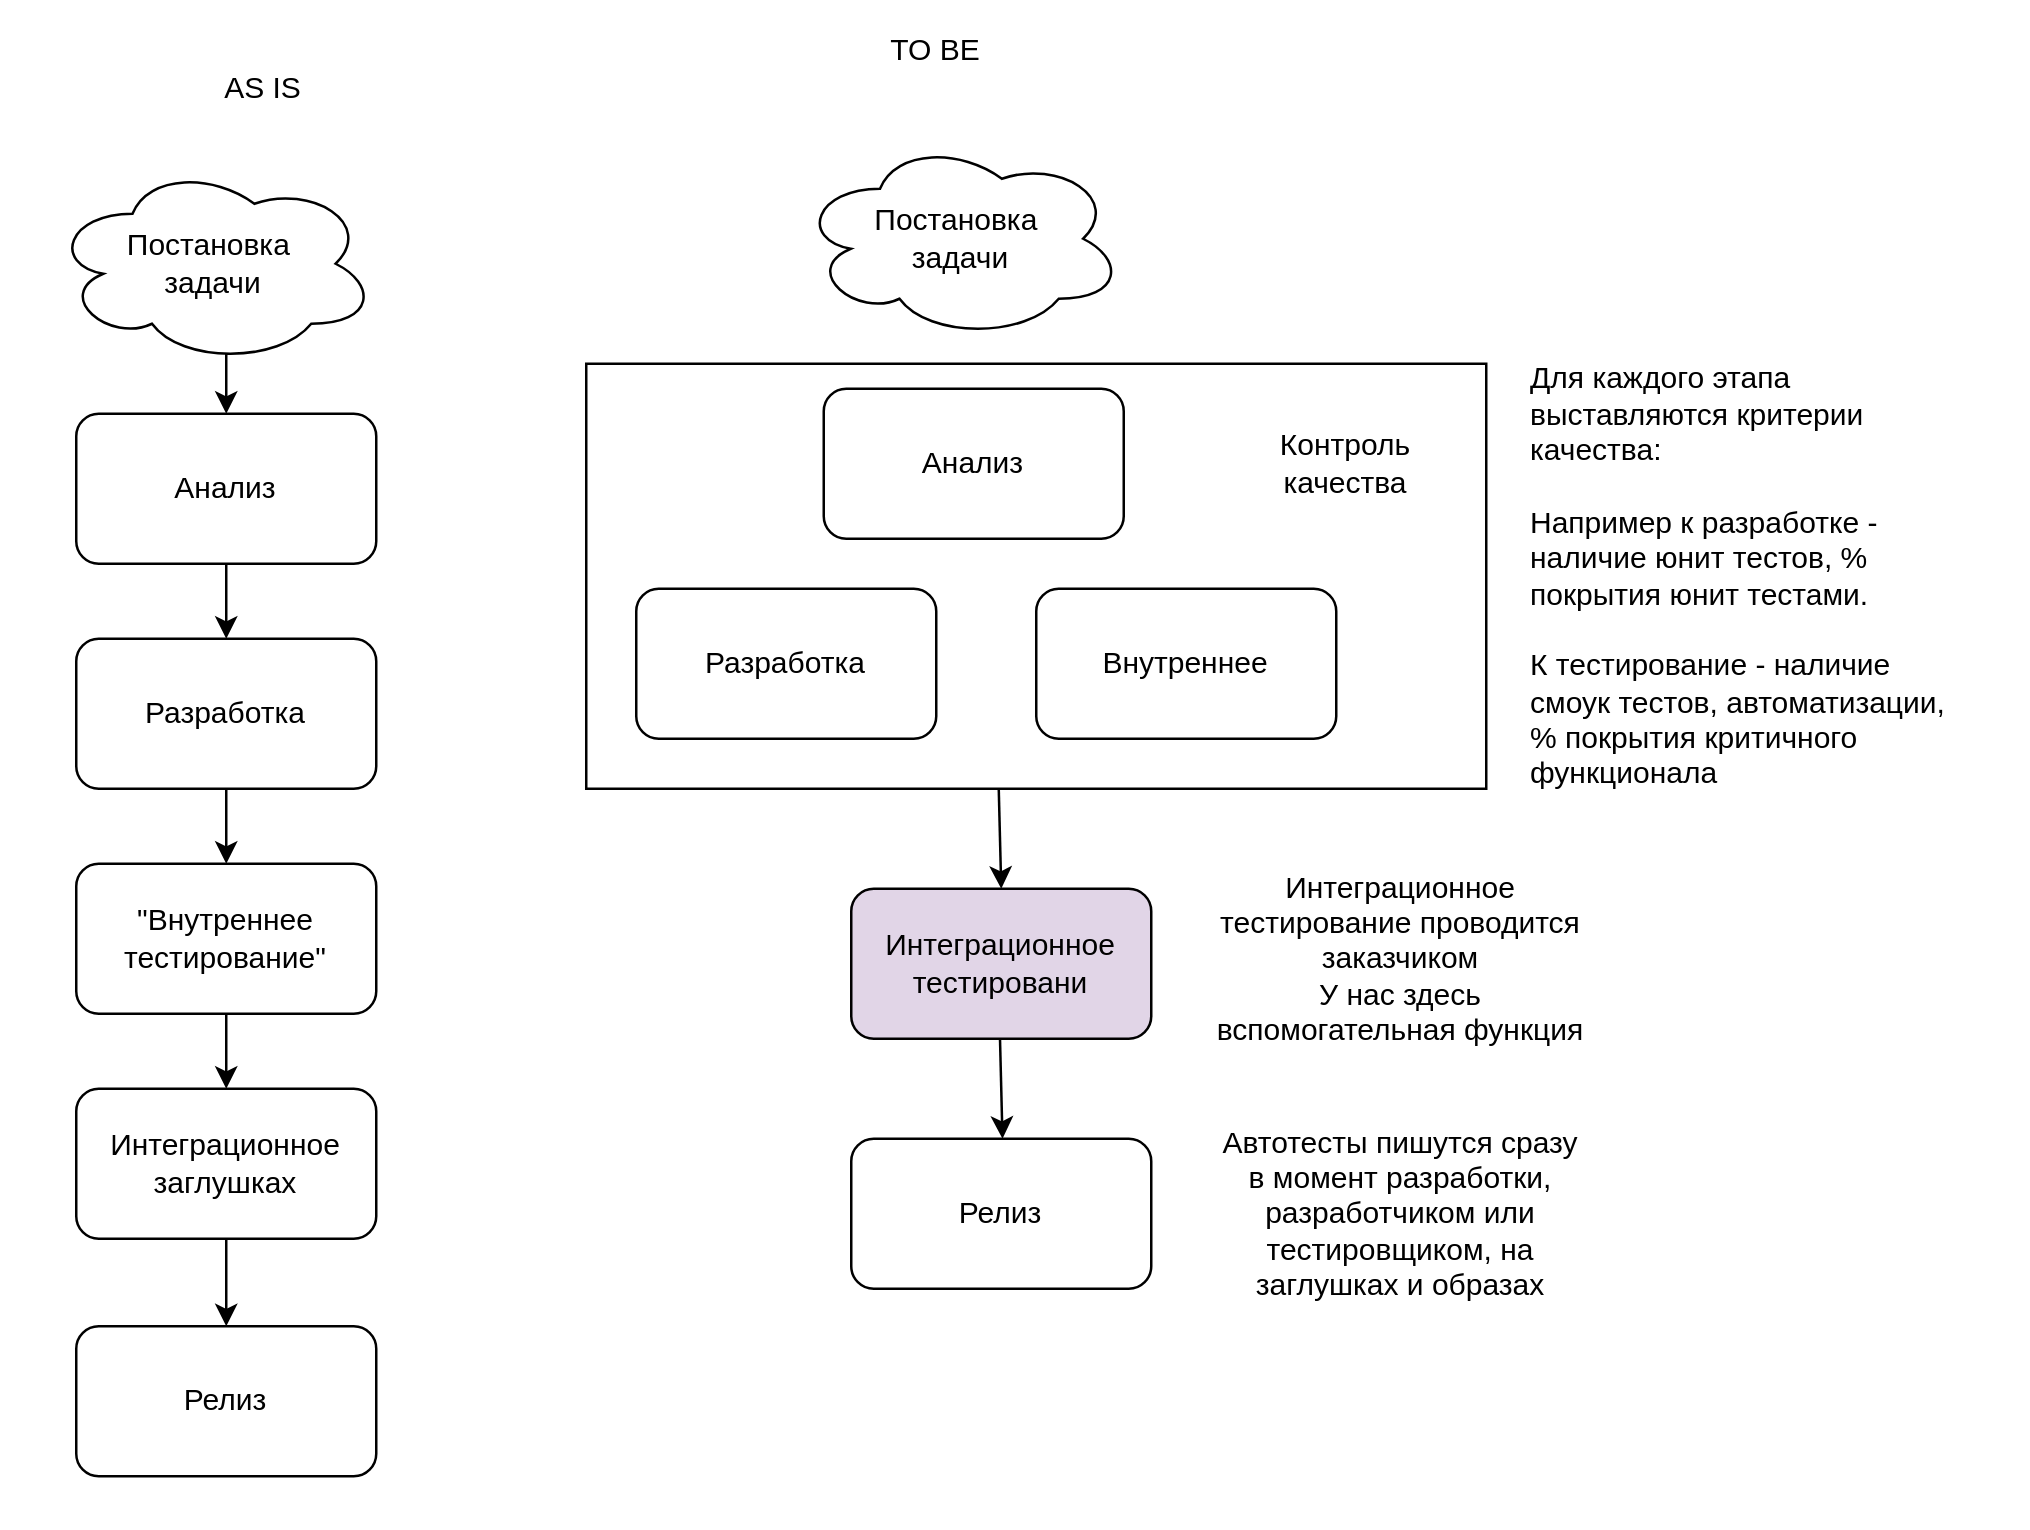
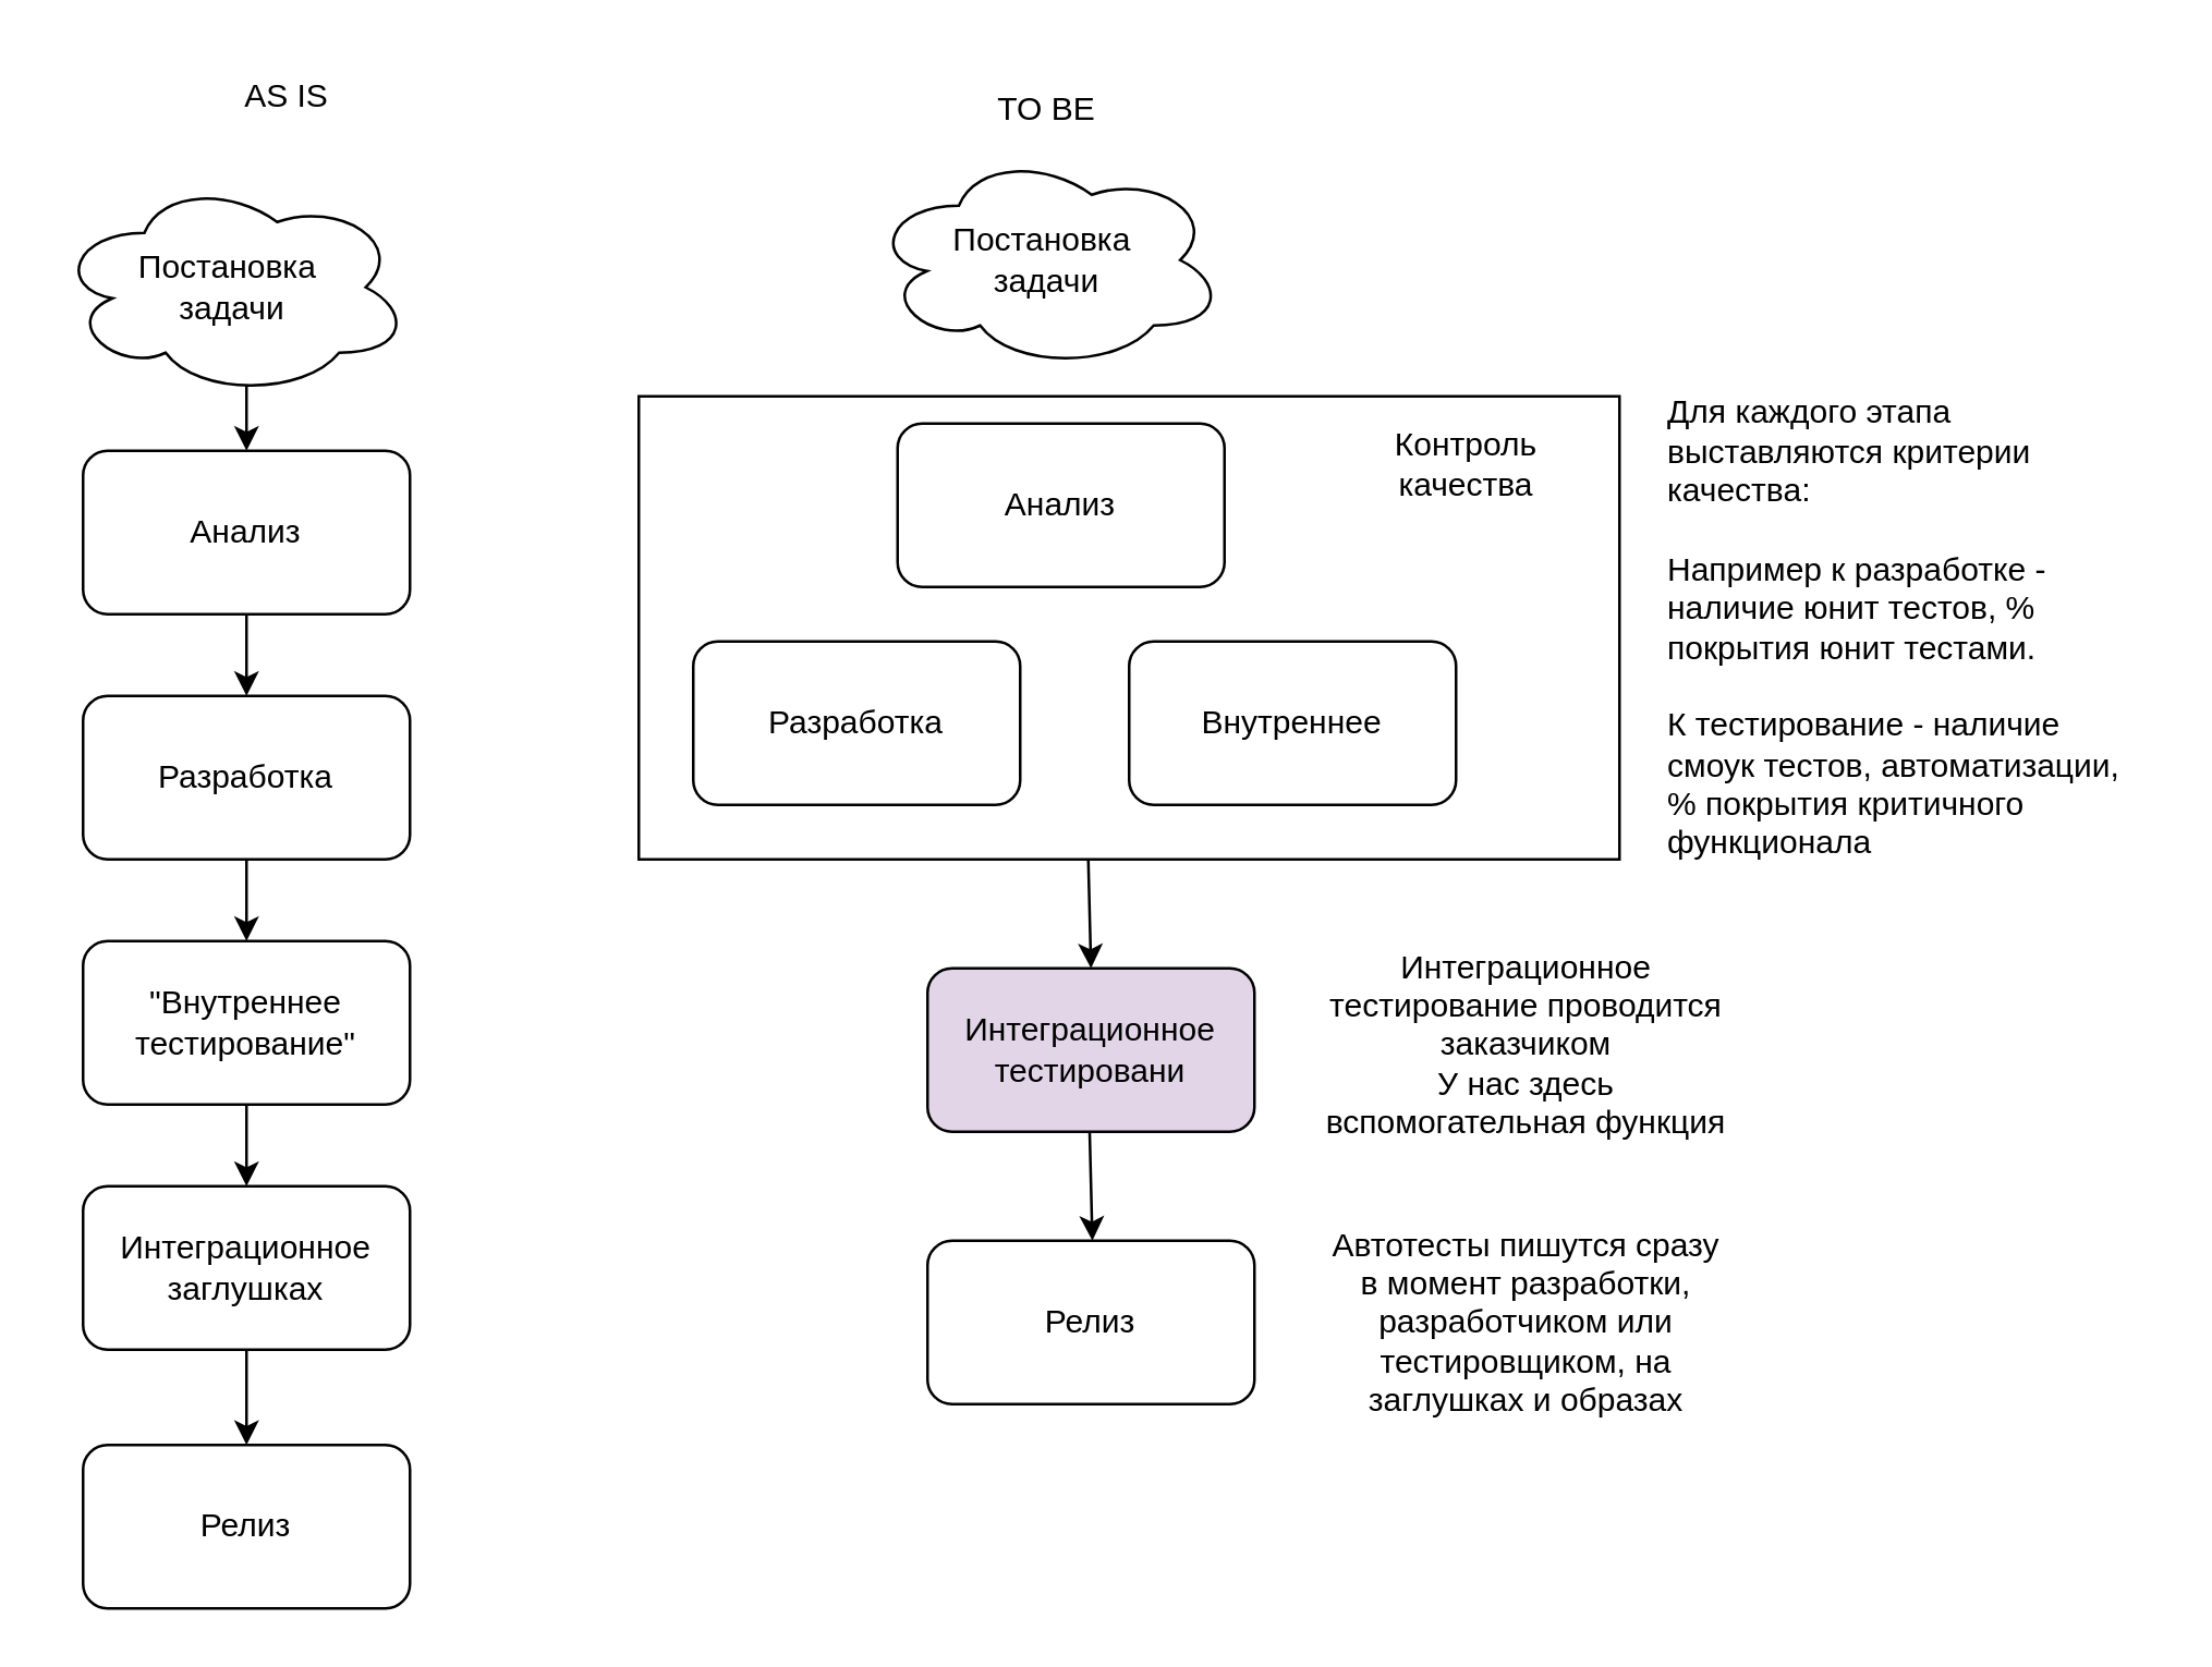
- <mxCell id="13" value="TO BE" style="text;html=1;align=center;verticalAlign=middle;whiteSpace=wrap;rounded=0;" vertex="1" parent="1"><mxGeometry x="344" y="5" width="60" height="30" as="geometry" /></mxCell>
+ <mxCell id="13" value="TO BE" style="text;html=1;align=center;verticalAlign=middle;whiteSpace=wrap;rounded=0;" vertex="1" parent="1"><mxGeometry x="354" y="25" width="60" height="30" as="geometry" /></mxCell>
- <mxCell id="19" value="Контроль качества" style="text;html=1;align=center;verticalAlign=middle;whiteSpace=wrap;rounded=0;" vertex="1" parent="1"><mxGeometry x="490" y="170" width="96" height="30" as="geometry" /></mxCell>
+ <mxCell id="19" value="Контроль качества" style="text;html=1;align=center;verticalAlign=middle;whiteSpace=wrap;rounded=0;" vertex="1" parent="1"><mxGeometry x="490" y="155" width="96" height="30" as="geometry" /></mxCell>
